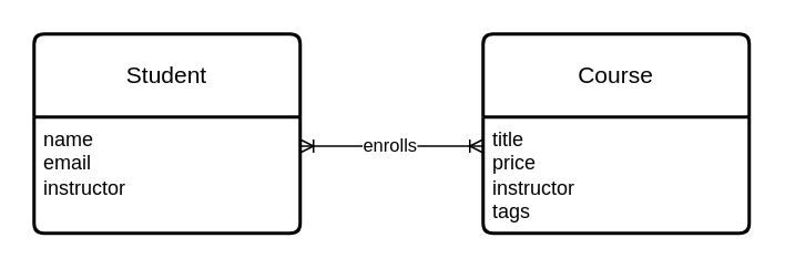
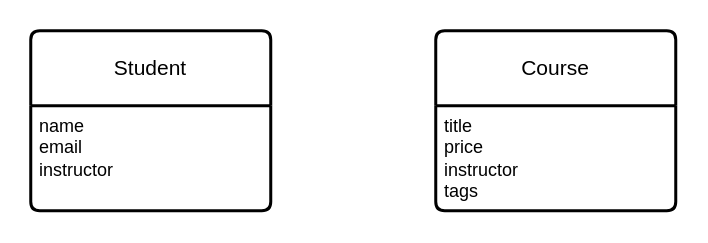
- <mxCell id="2" value="" style="edgeStyle=entityRelationEdgeStyle;fontSize=12;html=1;endArrow=ERoneToMany;startArrow=ERoneToMany;rounded=0;entryX=0;entryY=0.25;entryDx=0;entryDy=0;exitX=1;exitY=0.25;exitDx=0;exitDy=0;" edge="1" parent="1" source="5" target="7"><mxGeometry width="100" height="100" relative="1" as="geometry"><mxPoint x="220" y="130" as="sourcePoint" /><mxPoint x="320" y="30" as="targetPoint" /></mxGeometry></mxCell>
- <mxCell id="3" value="enrolls" style="edgeLabel;html=1;align=center;verticalAlign=middle;resizable=0;points=[];" vertex="1" connectable="0" parent="2"><mxGeometry x="-0.044" y="2" relative="1" as="geometry"><mxPoint y="1" as="offset" /></mxGeometry></mxCell>
